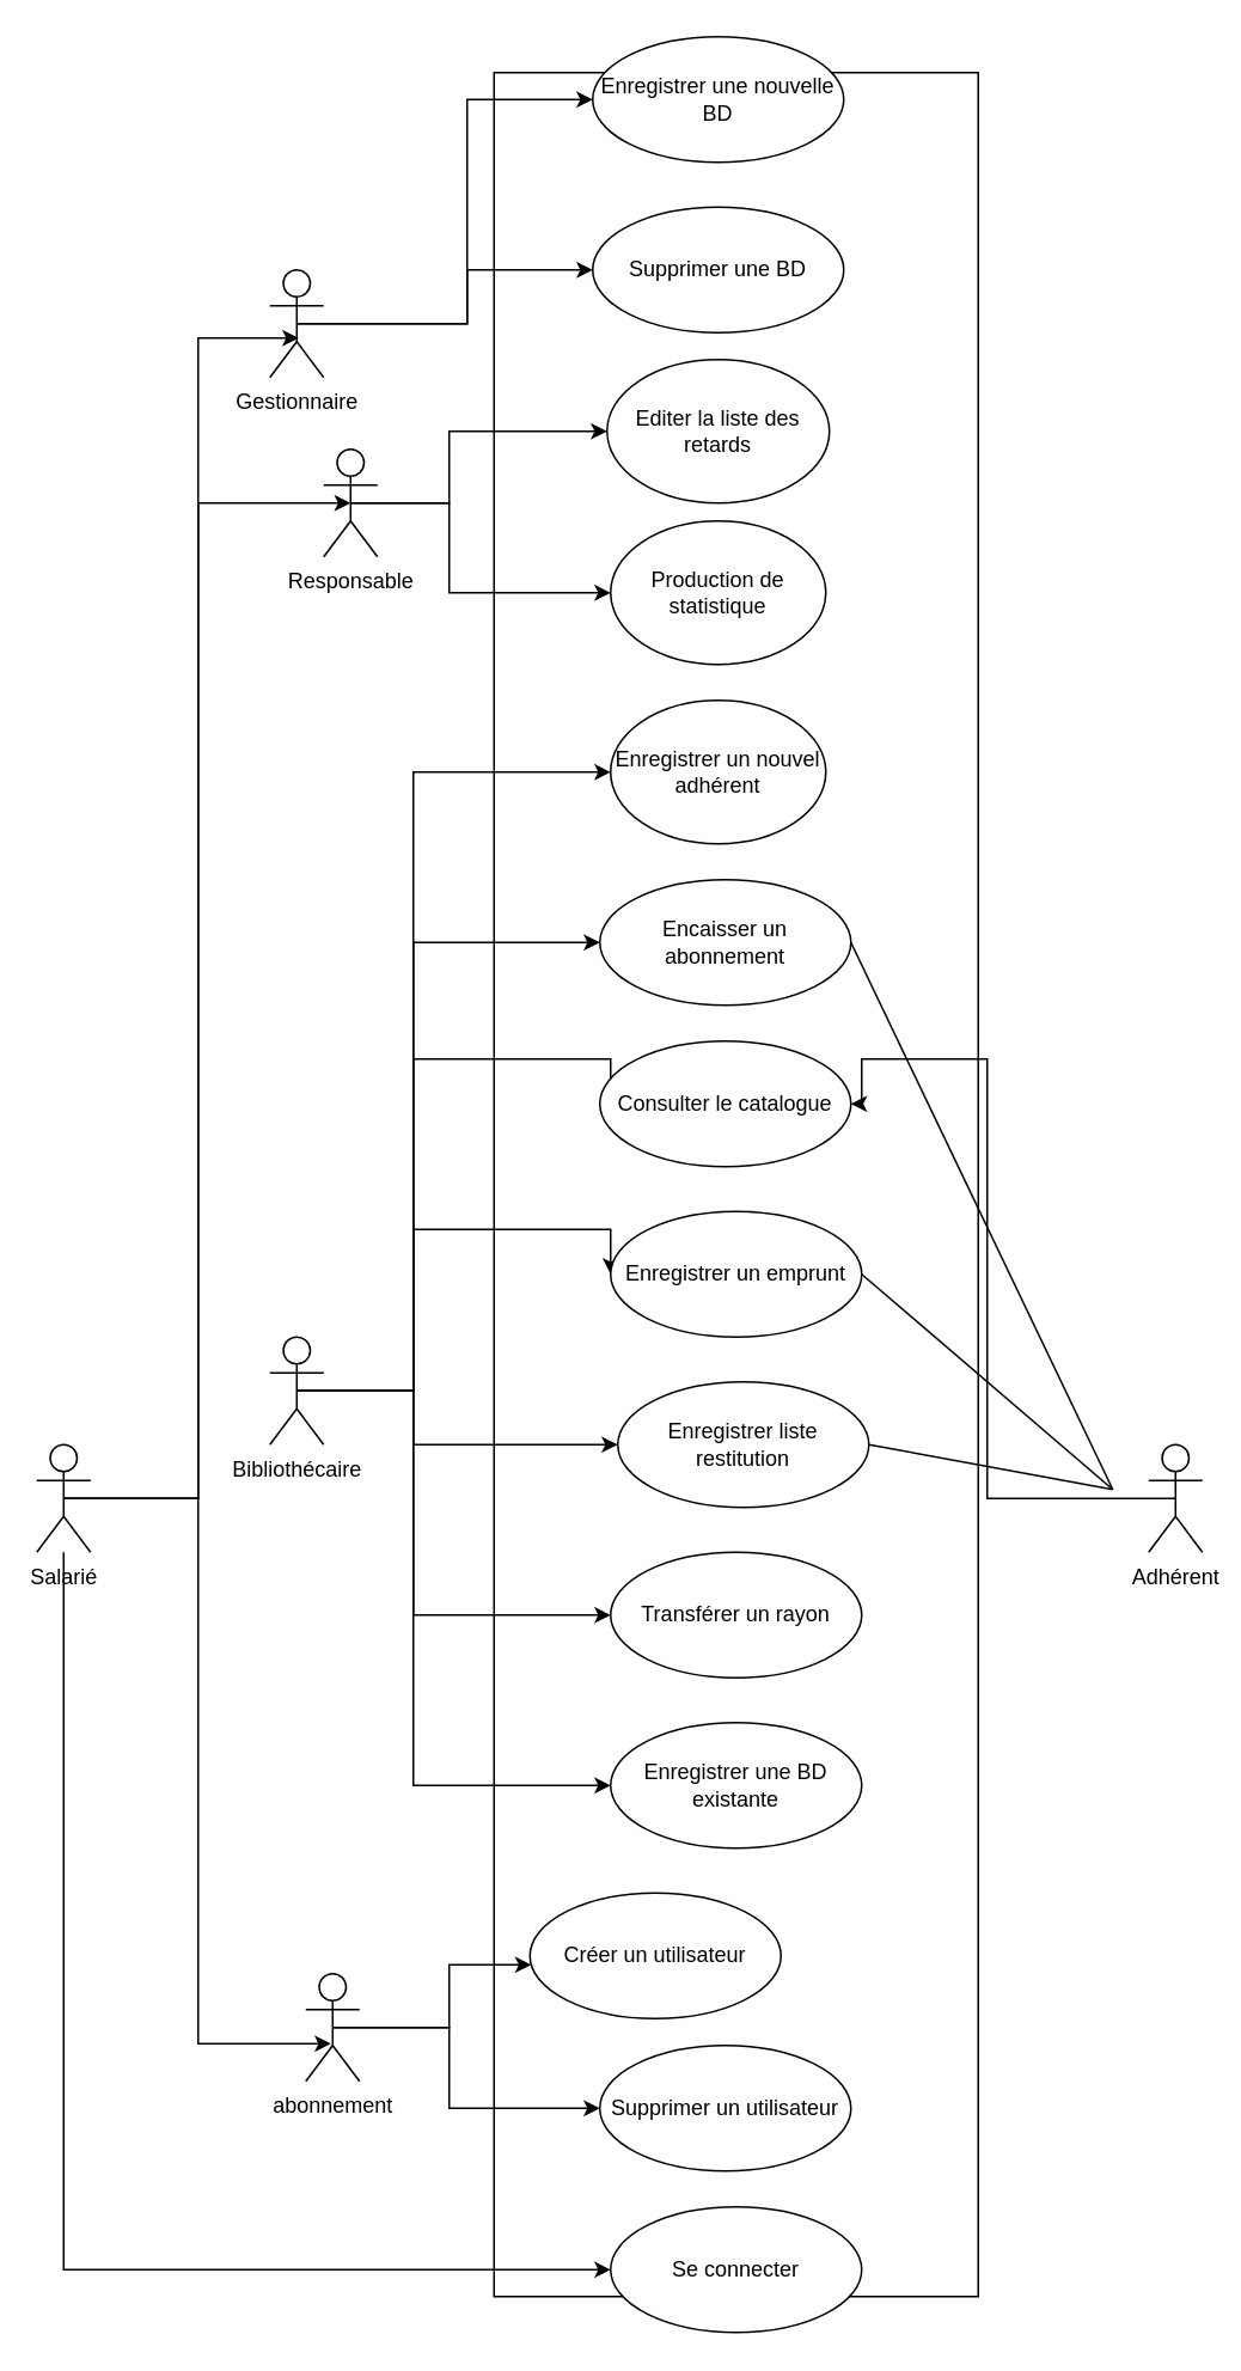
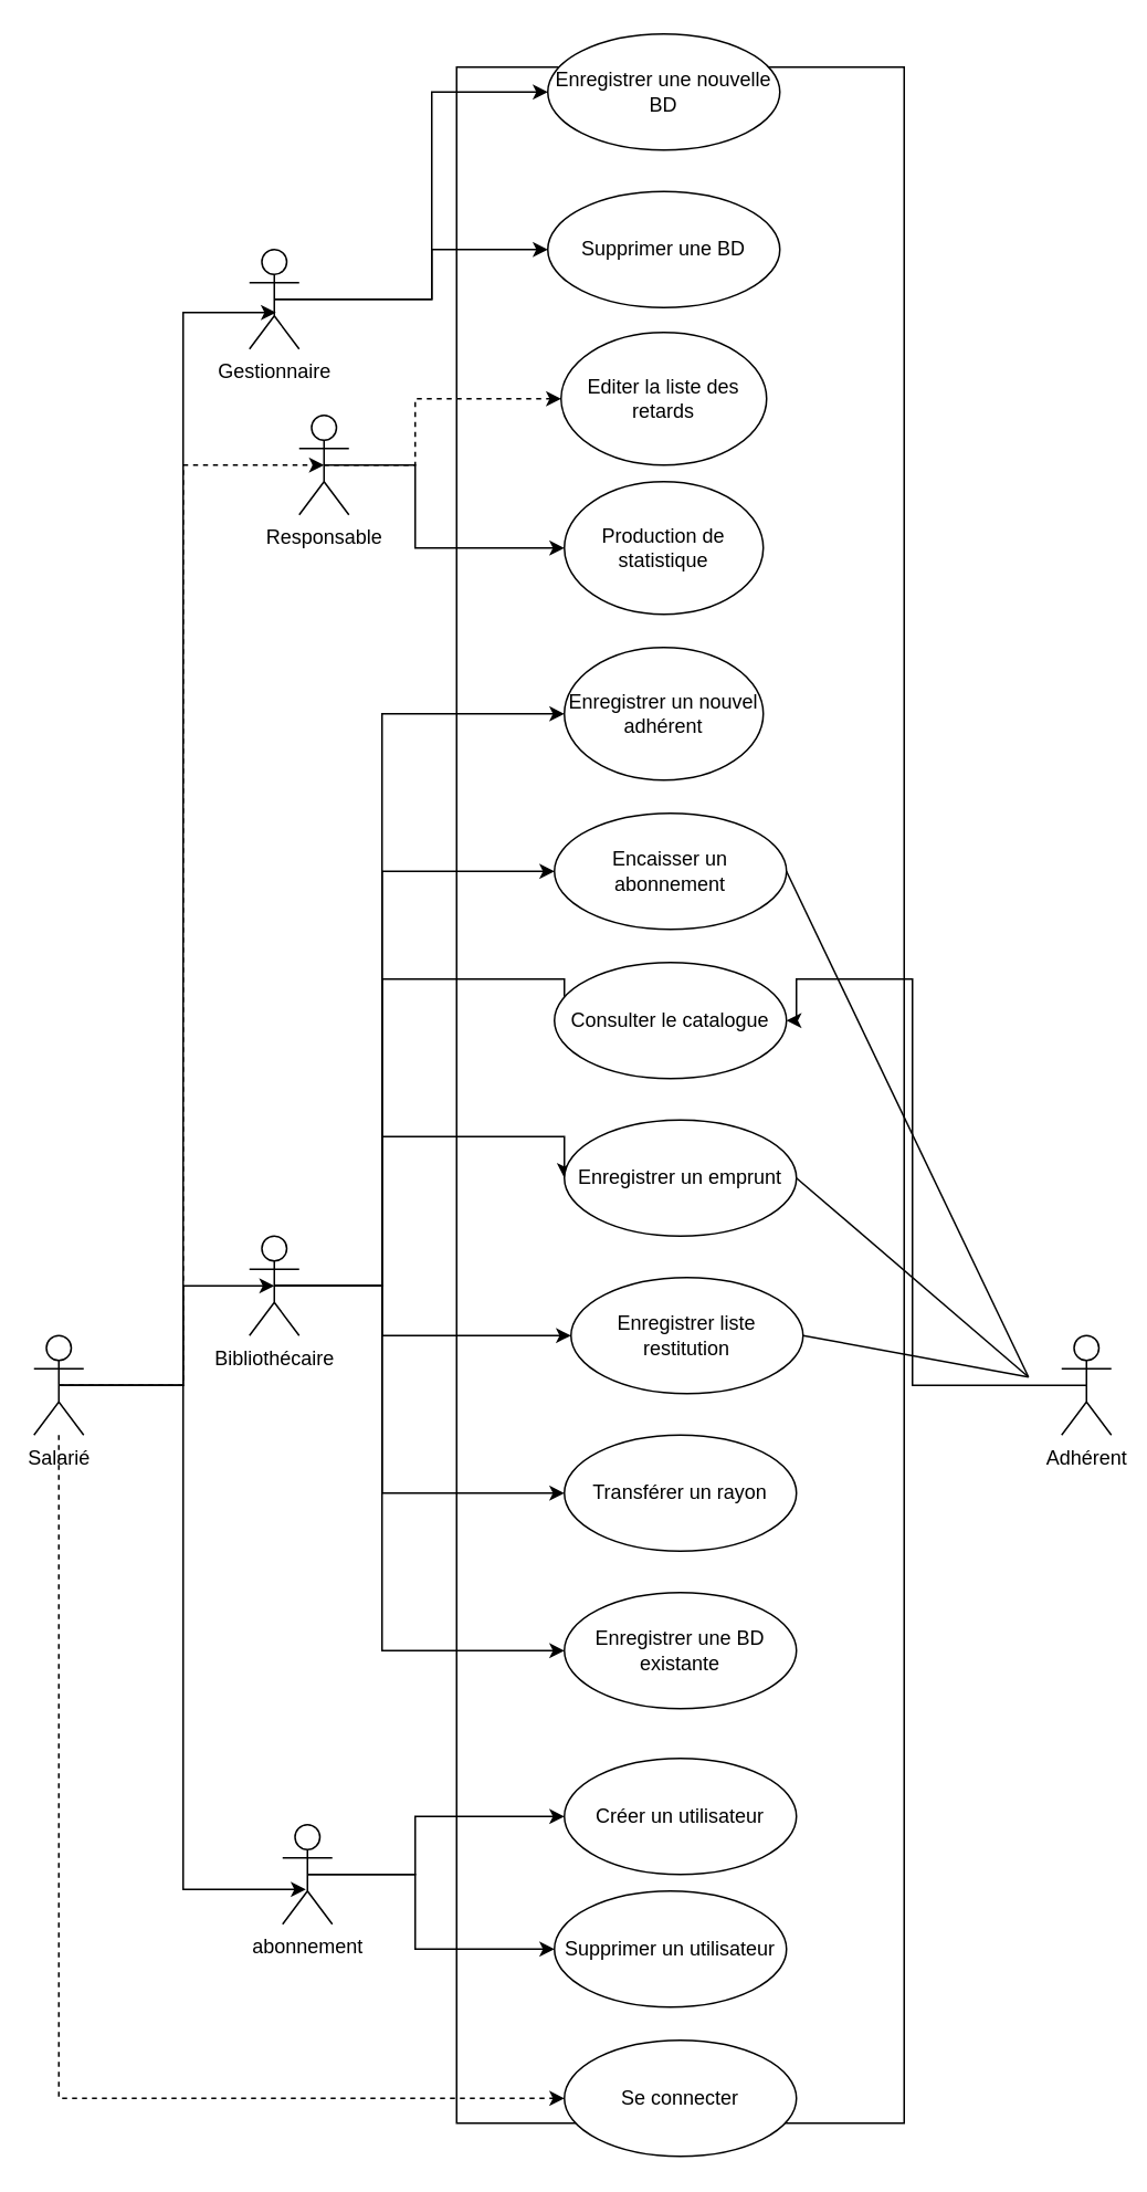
- <mxCell id="35" style="edgeStyle=orthogonalEdgeStyle;rounded=0;orthogonalLoop=1;jettySize=auto;html=1;exitX=0.5;exitY=0.5;exitDx=0;exitDy=0;exitPerimeter=0;" edge="1" parent="1" source="37" target="43"><mxGeometry relative="1" as="geometry"><Array as="points"><mxPoint x="250" y="280" /><mxPoint x="250" y="240" /></Array></mxGeometry></mxCell>
+ <mxCell id="35" style="edgeStyle=orthogonalEdgeStyle;rounded=0;orthogonalLoop=1;jettySize=auto;html=1;exitX=0.5;exitY=0.5;exitDx=0;exitDy=0;exitPerimeter=0;dashed=1;" edge="1" parent="1" source="37" target="43"><mxGeometry relative="1" as="geometry"><Array as="points"><mxPoint x="250" y="280" /><mxPoint x="250" y="240" /></Array></mxGeometry></mxCell>
- <mxCell id="7" style="edgeStyle=orthogonalEdgeStyle;rounded=0;orthogonalLoop=1;jettySize=auto;html=1;exitX=0.5;exitY=0.5;exitDx=0;exitDy=0;exitPerimeter=0;entryX=0.5;entryY=0.5;entryDx=0;entryDy=0;entryPerimeter=0;" edge="1" parent="1" source="8" target="37"><mxGeometry relative="1" as="geometry"><Array as="points"><mxPoint x="110" y="835" /><mxPoint x="110" y="280" /></Array></mxGeometry></mxCell>
+ <mxCell id="7" style="edgeStyle=orthogonalEdgeStyle;rounded=0;orthogonalLoop=1;jettySize=auto;html=1;exitX=0.5;exitY=0.5;exitDx=0;exitDy=0;exitPerimeter=0;entryX=0.5;entryY=0.5;entryDx=0;entryDy=0;entryPerimeter=0;dashed=1;" edge="1" parent="1" source="8" target="37"><mxGeometry relative="1" as="geometry"><Array as="points"><mxPoint x="110" y="835" /><mxPoint x="110" y="280" /></Array></mxGeometry></mxCell>
+ <mxCell id="3" style="edgeStyle=orthogonalEdgeStyle;rounded=0;orthogonalLoop=1;jettySize=auto;html=1;exitX=0.5;exitY=0.5;exitDx=0;exitDy=0;exitPerimeter=0;entryX=0.5;entryY=0.5;entryDx=0;entryDy=0;entryPerimeter=0;" parent="1" source="8" target="16" edge="1"><mxGeometry relative="1" as="geometry"><Array as="points"><mxPoint x="110" y="835" /><mxPoint x="110" y="775" /></Array></mxGeometry></mxCell>
- <mxCell id="25" value="Créer un utilisateur" style="ellipse;whiteSpace=wrap;html=1;" parent="1" vertex="1"><mxGeometry x="295" y="1055" width="140" height="70" as="geometry" /></mxCell>
+ <mxCell id="25" value="Créer un utilisateur" style="ellipse;whiteSpace=wrap;html=1;" parent="1" vertex="1"><mxGeometry x="340" y="1060" width="140" height="70" as="geometry" /></mxCell>
- <mxCell id="5" style="edgeStyle=orthogonalEdgeStyle;rounded=0;orthogonalLoop=1;jettySize=auto;html=1;entryX=0;entryY=0.5;entryDx=0;entryDy=0;" edge="1" parent="1" source="8" target="26"><mxGeometry relative="1" as="geometry"><Array as="points"><mxPoint x="35" y="1265" /></Array></mxGeometry></mxCell>
+ <mxCell id="5" style="edgeStyle=orthogonalEdgeStyle;rounded=0;orthogonalLoop=1;jettySize=auto;html=1;entryX=0;entryY=0.5;entryDx=0;entryDy=0;dashed=1;" edge="1" parent="1" source="8" target="26"><mxGeometry relative="1" as="geometry"><Array as="points"><mxPoint x="35" y="1265" /></Array></mxGeometry></mxCell>
